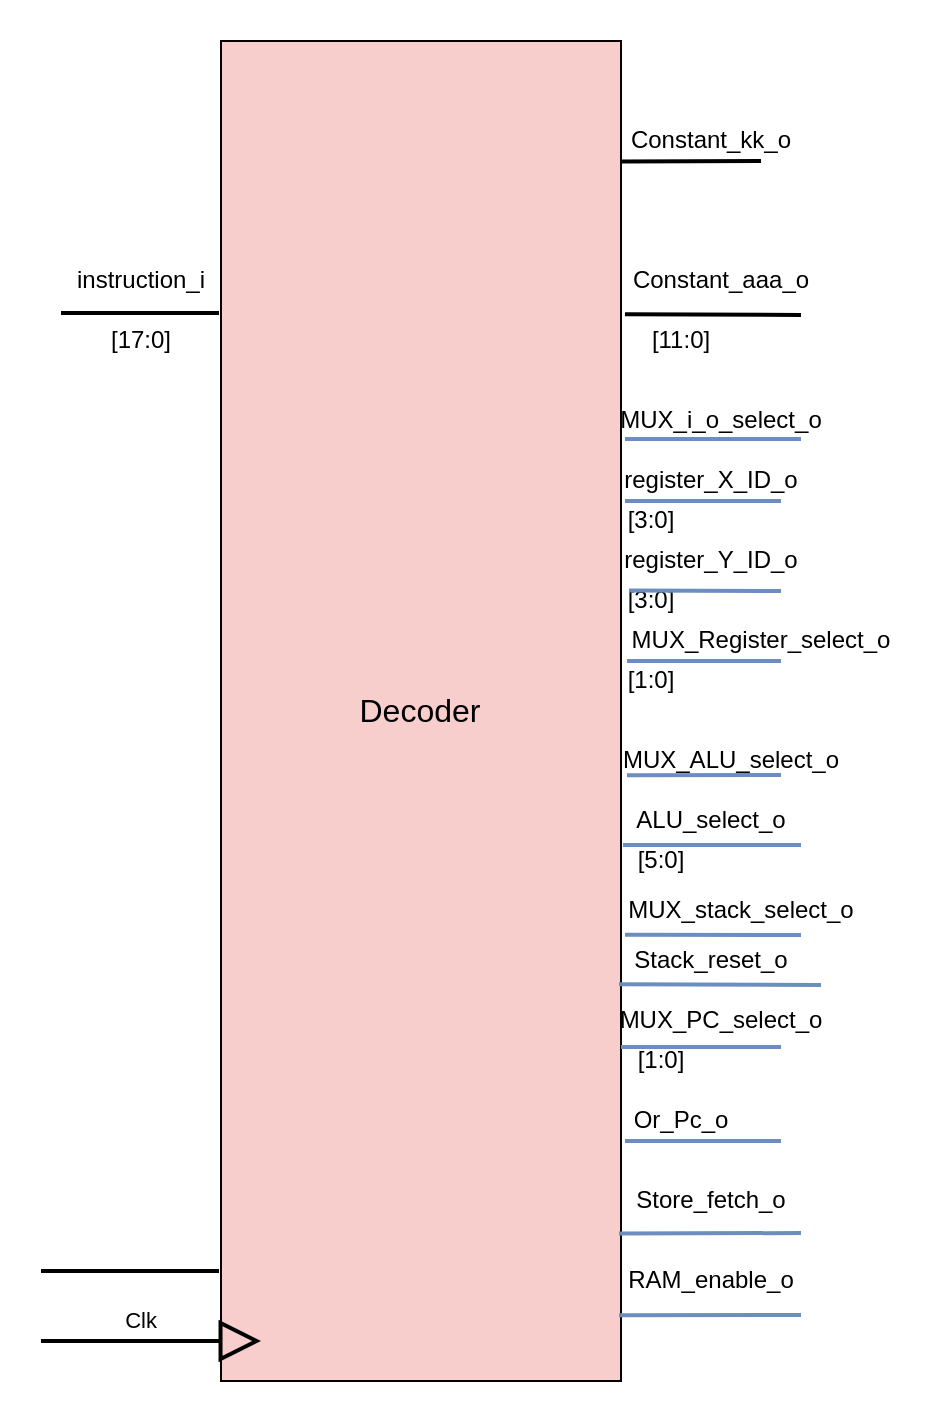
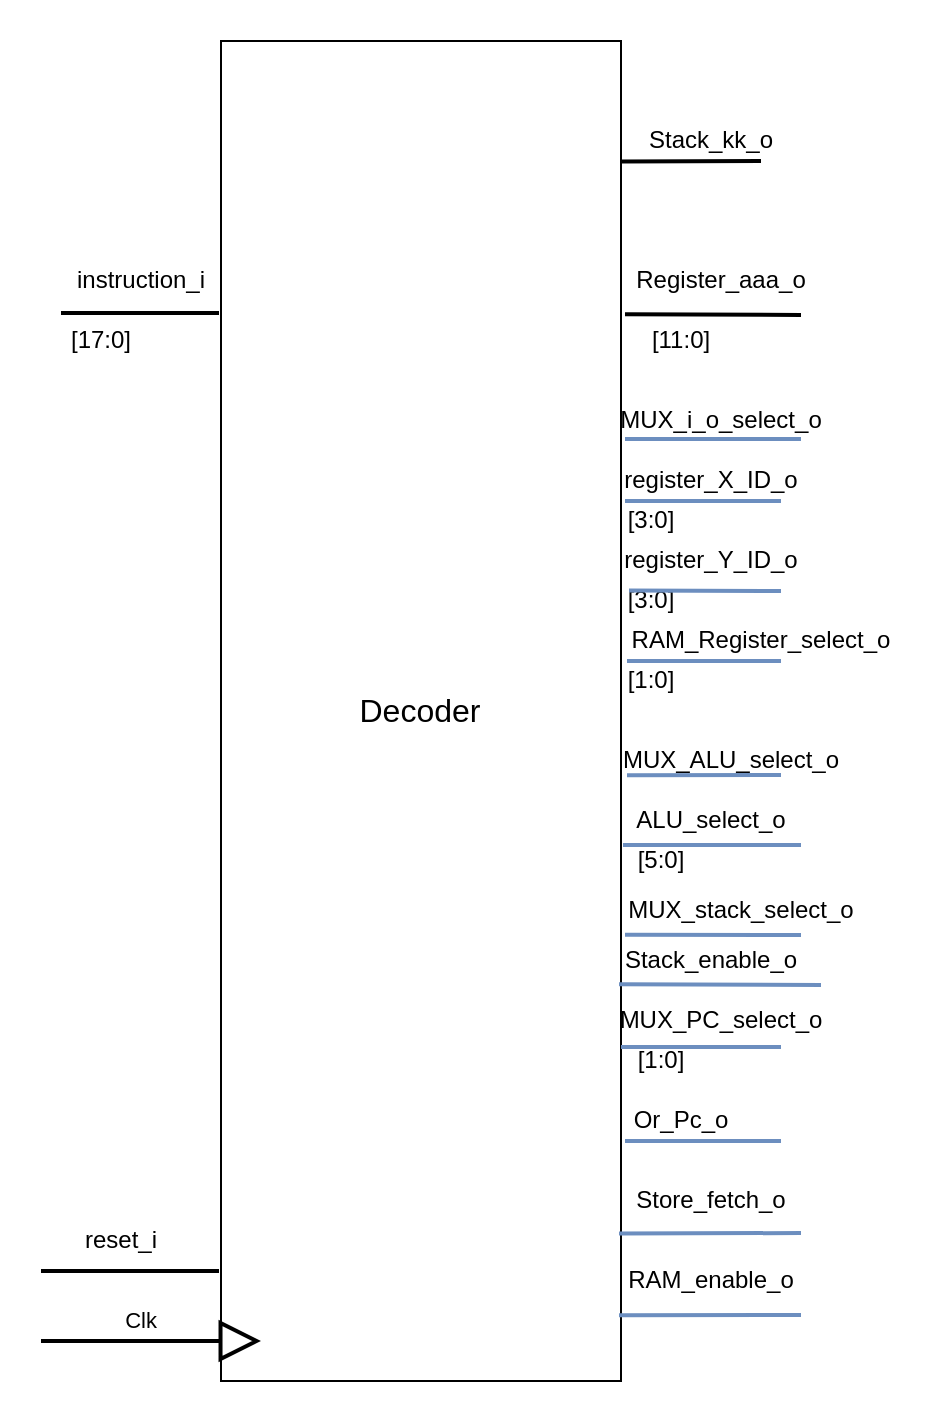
- <mxCell id="16" value="Constant_kk_o" style="text;html=1;align=center;verticalAlign=middle;resizable=0;points=[];autosize=1;strokeColor=none;" vertex="1" parent="1"><mxGeometry x="310" y="60" width="90" height="20" as="geometry" /></mxCell>
+ <mxCell id="16" value="Stack_kk_o" style="text;html=1;align=center;verticalAlign=middle;resizable=0;points=[];autosize=1;strokeColor=none;" vertex="1" parent="1"><mxGeometry x="310" y="60" width="90" height="20" as="geometry" /></mxCell>
- <mxCell id="18" value="Constant_aaa_o" style="text;html=1;align=center;verticalAlign=middle;resizable=0;points=[];autosize=1;strokeColor=none;" vertex="1" parent="1"><mxGeometry x="310" y="130" width="100" height="20" as="geometry" /></mxCell>
+ <mxCell id="18" value="Register_aaa_o" style="text;html=1;align=center;verticalAlign=middle;resizable=0;points=[];autosize=1;strokeColor=none;" vertex="1" parent="1"><mxGeometry x="310" y="130" width="100" height="20" as="geometry" /></mxCell>
- <mxCell id="8" value="[17:0]" style="text;html=1;align=center;verticalAlign=middle;resizable=0;points=[];autosize=1;strokeColor=none;" vertex="1" parent="1"><mxGeometry x="50" y="160" width="40" height="20" as="geometry" /></mxCell>
+ <mxCell id="8" value="[17:0]" style="text;html=1;align=center;verticalAlign=middle;resizable=0;points=[];autosize=1;strokeColor=none;" vertex="1" parent="1"><mxGeometry x="30" y="160" width="40" height="20" as="geometry" /></mxCell>
- <mxCell id="25" value="MUX_Register_select_o" style="text;html=1;align=center;verticalAlign=middle;resizable=0;points=[];autosize=1;" vertex="1" parent="1"><mxGeometry x="310" y="310" width="140" height="20" as="geometry" /></mxCell>
+ <mxCell id="25" value="RAM_Register_select_o" style="text;html=1;align=center;verticalAlign=middle;resizable=0;points=[];autosize=1;" vertex="1" parent="1"><mxGeometry x="310" y="310" width="140" height="20" as="geometry" /></mxCell>
- <mxCell id="2" value="&lt;font style=&quot;font-size: 16px&quot;&gt;Decoder&lt;/font&gt;" style="rounded=0;whiteSpace=wrap;html=1;fillColor=#f8cecc;" vertex="1" parent="1"><mxGeometry x="110" y="20" width="200" height="670" as="geometry" /></mxCell>
+ <mxCell id="2" value="&lt;font style=&quot;font-size: 16px&quot;&gt;Decoder&lt;/font&gt;" style="rounded=0;whiteSpace=wrap;html=1;" vertex="1" parent="1"><mxGeometry x="110" y="20" width="200" height="670" as="geometry" /></mxCell>
- <mxCell id="36" value="Stack_reset_o" style="text;html=1;align=center;verticalAlign=middle;resizable=0;points=[];autosize=1;strokeColor=none;" vertex="1" parent="1"><mxGeometry x="305" y="470" width="100" height="20" as="geometry" /></mxCell>
+ <mxCell id="36" value="Stack_enable_o" style="text;html=1;align=center;verticalAlign=middle;resizable=0;points=[];autosize=1;strokeColor=none;" vertex="1" parent="1"><mxGeometry x="305" y="470" width="100" height="20" as="geometry" /></mxCell>
+ <mxCell id="5" value="reset_i" style="text;html=1;align=center;verticalAlign=middle;resizable=0;points=[];autosize=1;strokeColor=none;" vertex="1" parent="1"><mxGeometry x="35" y="610" width="50" height="20" as="geometry" /></mxCell>
